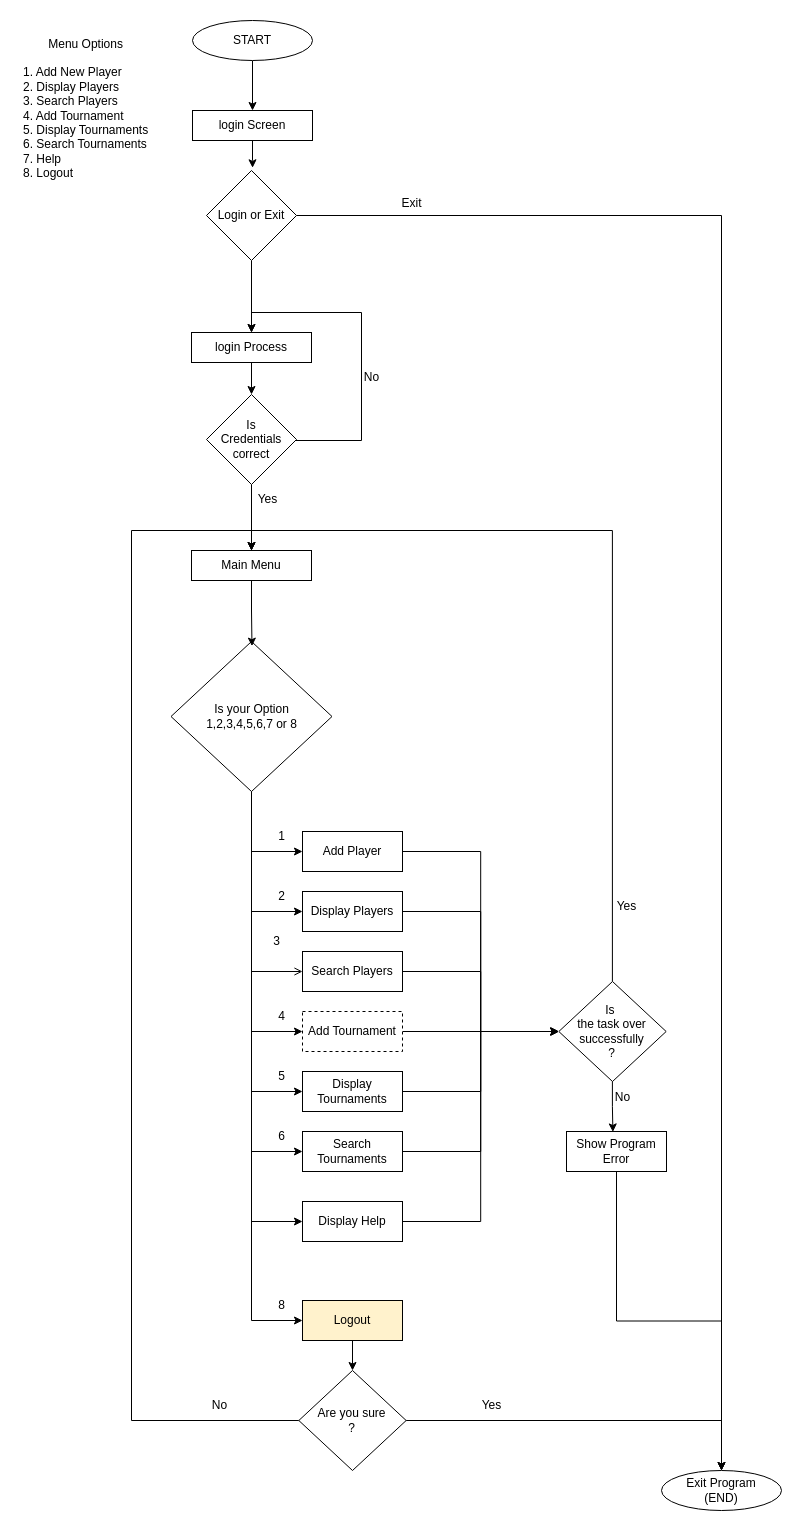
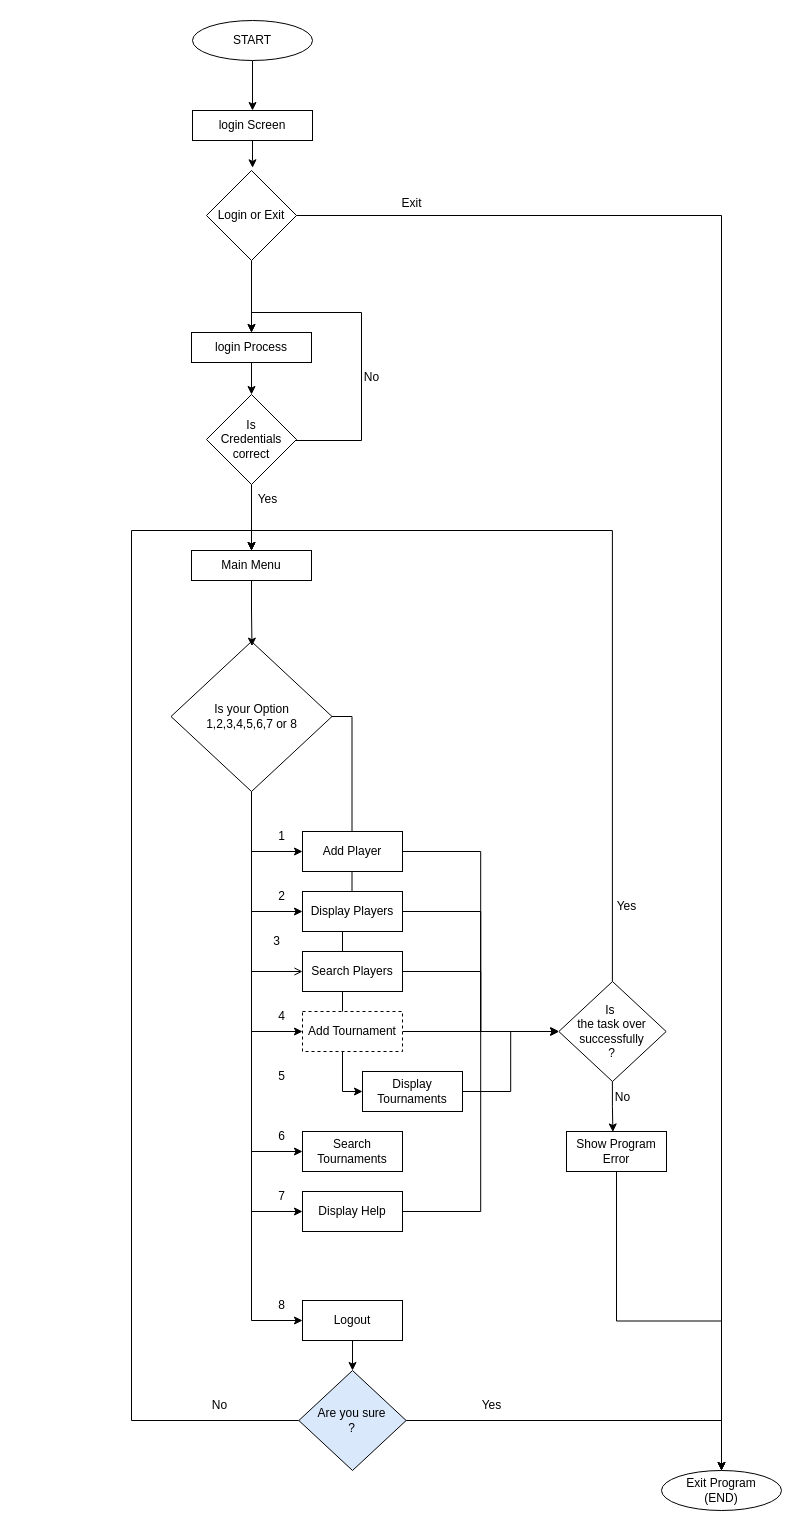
- <mxCell id="29" value="&lt;div style=&quot;text-align: center;&quot;&gt;Menu Options&lt;/div&gt;&lt;div&gt;&lt;br&gt;&lt;/div&gt;&lt;div&gt;1. Add New Player&lt;/div&gt;&lt;div&gt;2. Display Players&lt;/div&gt;&lt;div&gt;3. Search Players&lt;/div&gt;&lt;div&gt;4. Add Tournament&lt;/div&gt;&lt;div&gt;&lt;span style=&quot;background-color: transparent; color: light-dark(rgb(0, 0, 0), rgb(255, 255, 255));&quot;&gt;5. Display Tournaments&lt;/span&gt;&lt;/div&gt;&lt;div&gt;6. Search Tournaments&lt;/div&gt;&lt;div&gt;&lt;span style=&quot;background-color: transparent; color: light-dark(rgb(0, 0, 0), rgb(255, 255, 255));&quot;&gt;7. Help&lt;/span&gt;&lt;/div&gt;&lt;div style=&quot;&quot;&gt;8. Logout&lt;/div&gt;" style="text;html=1;align=left;verticalAlign=middle;resizable=0;points=[];autosize=1;strokeColor=none;fillColor=none;" vertex="1" parent="1"><mxGeometry x="20.5" y="28" width="150" height="160" as="geometry" /></mxCell>
- <mxCell id="39" value="Display Tournaments" style="rounded=0;whiteSpace=wrap;html=1;" vertex="1" parent="1"><mxGeometry x="302" y="1071" width="100" height="40" as="geometry" /></mxCell>
+ <mxCell id="39" value="Display Tournaments" style="rounded=0;whiteSpace=wrap;html=1;" vertex="1" parent="1"><mxGeometry x="362" y="1071" width="100" height="40" as="geometry" /></mxCell>
- <mxCell id="40" style="edgeStyle=orthogonalEdgeStyle;rounded=0;orthogonalLoop=1;jettySize=auto;html=1;entryX=0;entryY=0.5;entryDx=0;entryDy=0;" edge="1" parent="1" source="41" target="55"><mxGeometry relative="1" as="geometry" /></mxCell>
+ <mxCell id="52" value="7" style="text;html=1;align=center;verticalAlign=middle;resizable=0;points=[];autosize=1;strokeColor=none;fillColor=none;" vertex="1" parent="1"><mxGeometry x="266" y="1181" width="30" height="30" as="geometry" /></mxCell>
- <mxCell id="43" value="Display Help" style="rounded=0;whiteSpace=wrap;html=1;" vertex="1" parent="1"><mxGeometry x="302" y="1201" width="100" height="40" as="geometry" /></mxCell>
+ <mxCell id="43" value="Display Help" style="rounded=0;whiteSpace=wrap;html=1;" vertex="1" parent="1"><mxGeometry x="302" y="1191" width="100" height="40" as="geometry" /></mxCell>
- <mxCell id="45" value="Logout" style="rounded=0;whiteSpace=wrap;html=1;fillColor=#fff2cc;" vertex="1" parent="1"><mxGeometry x="302" y="1300" width="100" height="40" as="geometry" /></mxCell>
+ <mxCell id="45" value="Logout" style="rounded=0;whiteSpace=wrap;html=1;" vertex="1" parent="1"><mxGeometry x="302" y="1300" width="100" height="40" as="geometry" /></mxCell>
- <mxCell id="63" value="&lt;div&gt;Are you sure&lt;/div&gt;&lt;div&gt;?&lt;/div&gt;" style="rhombus;whiteSpace=wrap;html=1;align=center;" vertex="1" parent="1"><mxGeometry x="298.34" y="1370" width="107.33" height="100" as="geometry" /></mxCell>
+ <mxCell id="63" value="&lt;div&gt;Are you sure&lt;/div&gt;&lt;div&gt;?&lt;/div&gt;" style="rhombus;whiteSpace=wrap;html=1;align=center;fillColor=#dae8fc;" vertex="1" parent="1"><mxGeometry x="298.34" y="1370" width="107.33" height="100" as="geometry" /></mxCell>
